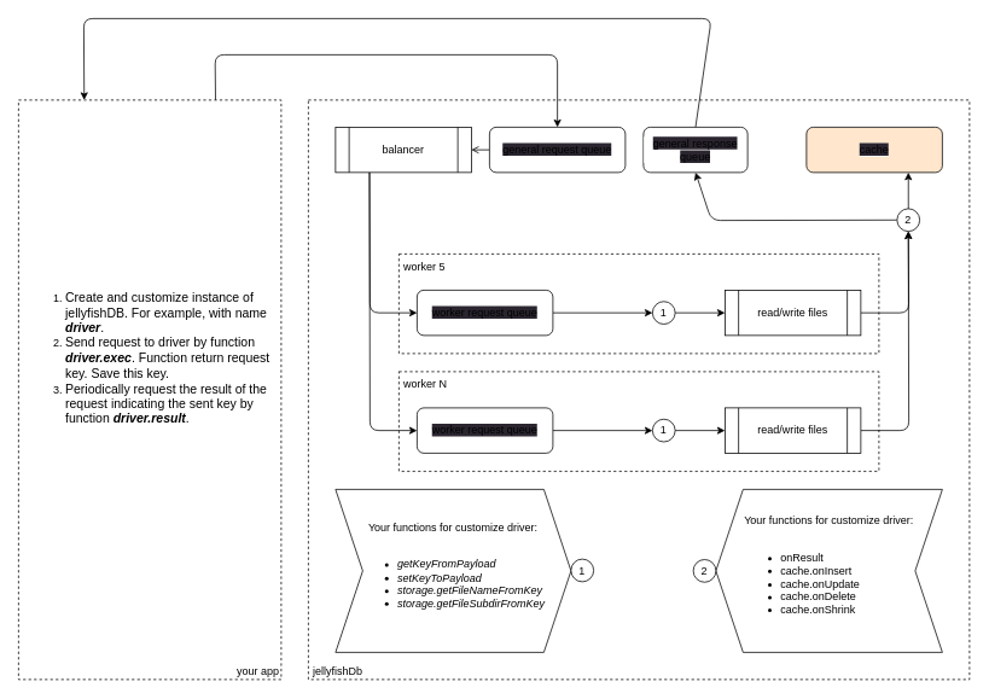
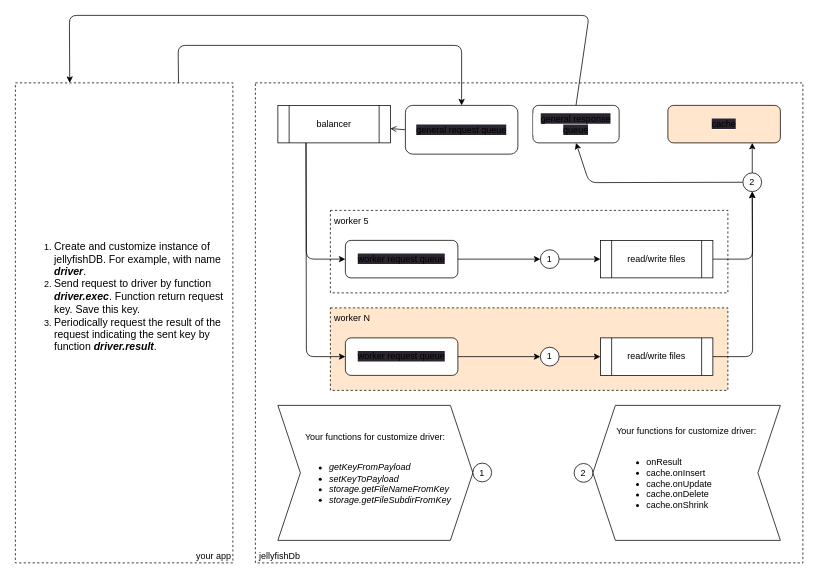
- <mxCell id="21" value="&lt;span style=&quot;background-color: rgb(42, 37, 47);&quot;&gt;general request queue&lt;/span&gt;" style="rounded=1;whiteSpace=wrap;html=1;shadow=0;labelBackgroundColor=default;sketch=0;fillStyle=auto;fontFamily=Helvetica;fontSize=12;" vertex="1" parent="1"><mxGeometry x="540" y="140" width="150" height="50" as="geometry" /></mxCell>
+ <mxCell id="21" value="&lt;span style=&quot;background-color: rgb(42, 37, 47);&quot;&gt;general request queue&lt;/span&gt;" style="rounded=1;whiteSpace=wrap;html=1;shadow=0;labelBackgroundColor=default;sketch=0;fillStyle=auto;fontFamily=Helvetica;fontSize=12;" vertex="1" parent="1"><mxGeometry x="540" y="140" width="150" height="65" as="geometry" /></mxCell>
- <mxCell id="8" value="&amp;nbsp;worker N" style="rounded=0;whiteSpace=wrap;html=1;align=left;imageVerticalAlign=middle;verticalAlign=top;fillStyle=auto;dashed=1;" vertex="1" parent="1"><mxGeometry x="440" y="410" width="530" height="110" as="geometry" /></mxCell>
+ <mxCell id="8" value="&amp;nbsp;worker N" style="rounded=0;whiteSpace=wrap;html=1;align=left;imageVerticalAlign=middle;verticalAlign=top;fillStyle=auto;dashed=1;fillColor=#ffe6cc;" vertex="1" parent="1"><mxGeometry x="440" y="410" width="530" height="110" as="geometry" /></mxCell>
